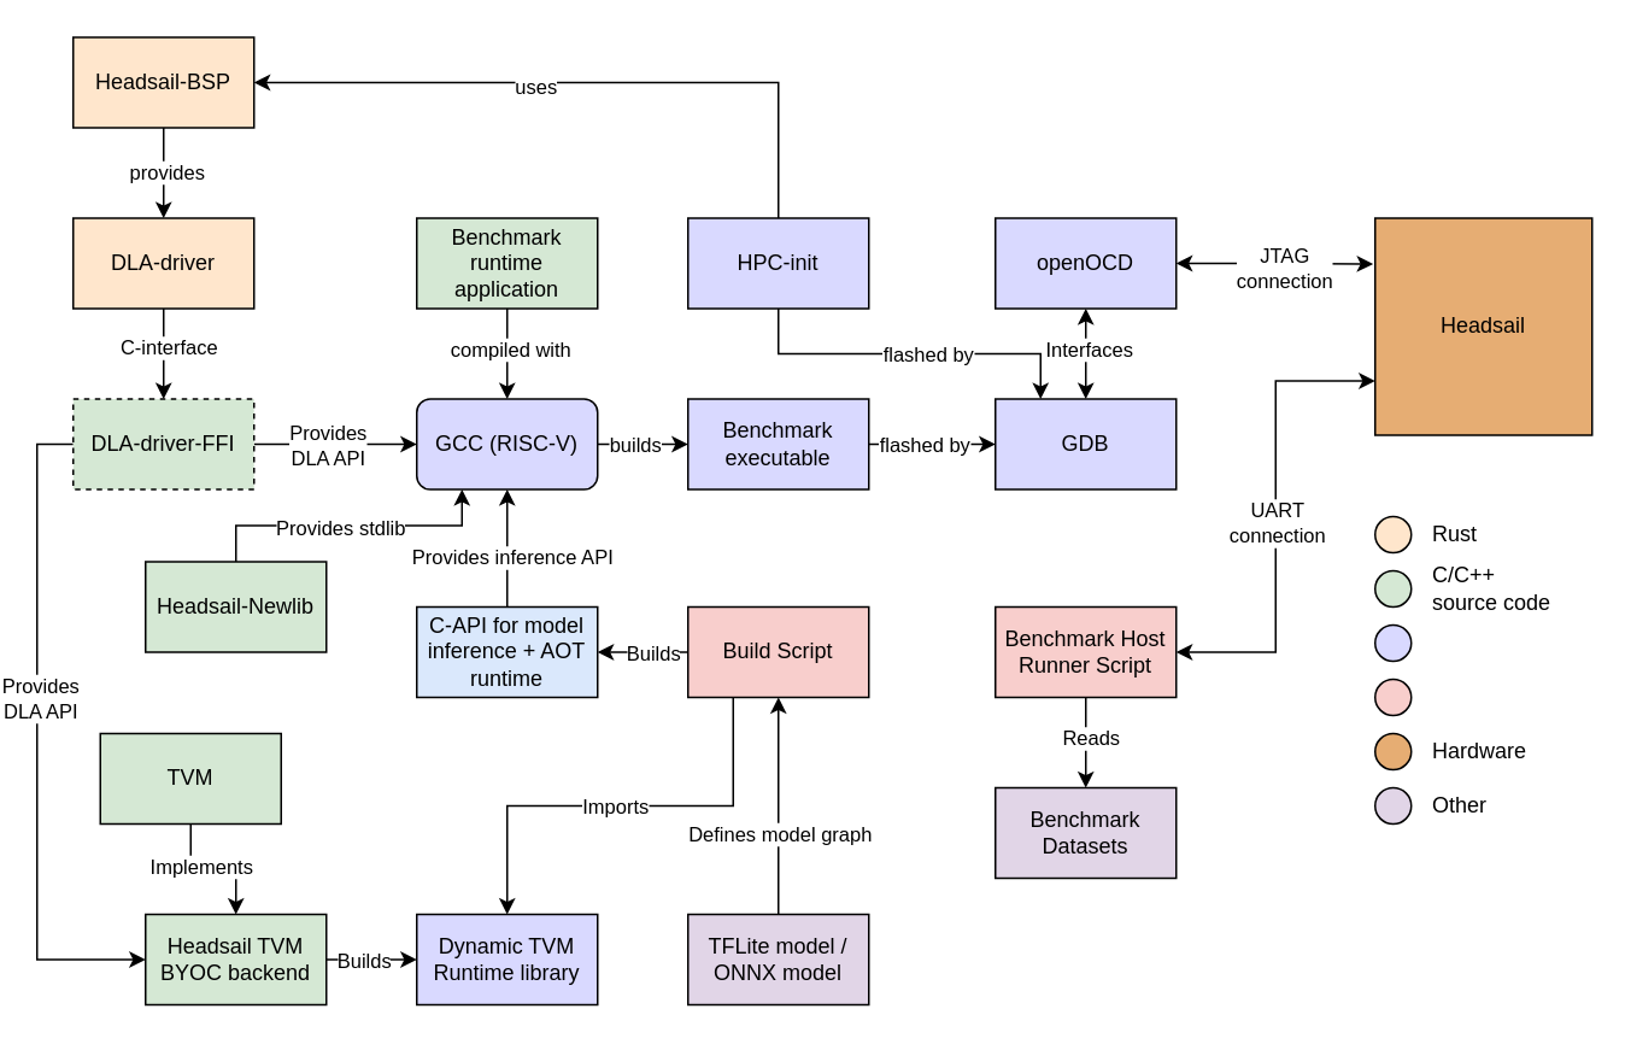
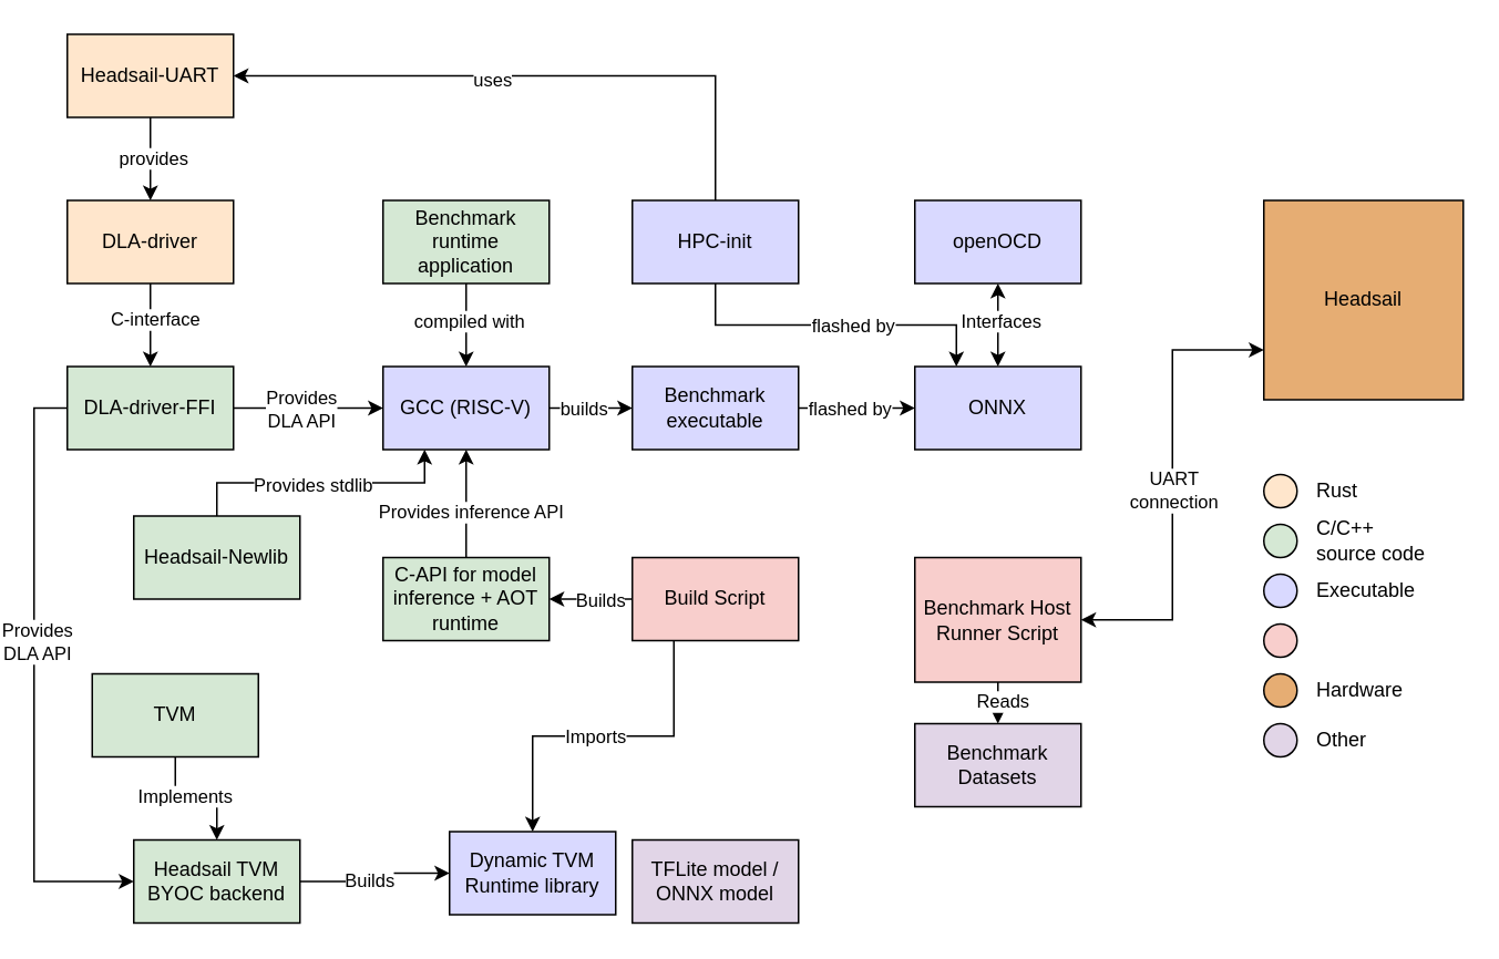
- <mxCell id="6" value="Headsail-BSP" style="rounded=0;whiteSpace=wrap;html=1;fillColor=#ffe6cc;strokeColor=default;" parent="1" vertex="1"><mxGeometry x="20" y="20" width="100" height="50" as="geometry" /></mxCell>
+ <mxCell id="6" value="Headsail-UART" style="rounded=0;whiteSpace=wrap;html=1;fillColor=#ffe6cc;strokeColor=default;" parent="1" vertex="1"><mxGeometry x="20" y="20" width="100" height="50" as="geometry" /></mxCell>
- <mxCell id="43" style="edgeStyle=orthogonalEdgeStyle;rounded=0;orthogonalLoop=1;jettySize=auto;html=1;exitX=1;exitY=0.5;exitDx=0;exitDy=0;entryX=-0.009;entryY=0.211;entryDx=0;entryDy=0;entryPerimeter=0;startArrow=classic;startFill=1;" parent="1" source="24" target="39" edge="1"><mxGeometry relative="1" as="geometry" /></mxCell>
- <mxCell id="44" value="&lt;div&gt;JTAG&lt;/div&gt;&lt;div&gt;connection&lt;br&gt;&lt;/div&gt;" style="edgeLabel;html=1;align=center;verticalAlign=middle;resizable=0;points=[];" parent="43" vertex="1" connectable="0"><mxGeometry x="0.102" y="-2" relative="1" as="geometry"><mxPoint as="offset" /></mxGeometry></mxCell>
- <mxCell id="35" value="DLA-driver-FFI" style="rounded=0;whiteSpace=wrap;html=1;fillColor=#d5e8d4;strokeColor=default;dashed=1;" parent="1" vertex="1"><mxGeometry x="20" y="220" width="100" height="50" as="geometry" /></mxCell>
+ <mxCell id="35" value="DLA-driver-FFI" style="rounded=0;whiteSpace=wrap;html=1;fillColor=#d5e8d4;strokeColor=default;" parent="1" vertex="1"><mxGeometry x="20" y="220" width="100" height="50" as="geometry" /></mxCell>
- <mxCell id="20" value="GCC (RISC-V)" style="whiteSpace=wrap;html=1;fillColor=#D9D9FF;strokeColor=default;rounded=1;" parent="1" vertex="1"><mxGeometry x="210" y="220" width="100" height="50" as="geometry" /></mxCell>
+ <mxCell id="20" value="GCC (RISC-V)" style="rounded=0;whiteSpace=wrap;html=1;fillColor=#D9D9FF;strokeColor=default;" parent="1" vertex="1"><mxGeometry x="210" y="220" width="100" height="50" as="geometry" /></mxCell>
- <mxCell id="27" value="GDB" style="rounded=0;whiteSpace=wrap;html=1;fillColor=#D9D9FF;strokeColor=default;" parent="1" vertex="1"><mxGeometry x="530" y="220" width="100" height="50" as="geometry" /></mxCell>
+ <mxCell id="27" value="ONNX" style="rounded=0;whiteSpace=wrap;html=1;fillColor=#D9D9FF;strokeColor=default;" parent="1" vertex="1"><mxGeometry x="530" y="220" width="100" height="50" as="geometry" /></mxCell>
+ <mxCell id="12" value="Executable" style="text;html=1;align=left;verticalAlign=middle;whiteSpace=wrap;rounded=0;" parent="1" vertex="1"><mxGeometry x="770" y="340" width="60" height="30" as="geometry" /></mxCell>
- <mxCell id="65" value="C-API for model inference + AOT runtime" style="rounded=0;whiteSpace=wrap;html=1;fillColor=#dae8fc;strokeColor=default;" parent="1" vertex="1"><mxGeometry x="210" y="335" width="100" height="50" as="geometry" /></mxCell>
+ <mxCell id="65" value="C-API for model inference + AOT runtime" style="rounded=0;whiteSpace=wrap;html=1;fillColor=#d5e8d4;strokeColor=default;" parent="1" vertex="1"><mxGeometry x="210" y="335" width="100" height="50" as="geometry" /></mxCell>
- <mxCell id="62" value="Benchmark Host Runner Script" style="rounded=0;whiteSpace=wrap;html=1;fillColor=#f8cecc;strokeColor=default;" parent="1" vertex="1"><mxGeometry x="530" y="335" width="100" height="50" as="geometry" /></mxCell>
+ <mxCell id="62" value="Benchmark Host Runner Script" style="rounded=0;whiteSpace=wrap;html=1;fillColor=#f8cecc;strokeColor=default;" parent="1" vertex="1"><mxGeometry x="530" y="335" width="100" height="75" as="geometry" /></mxCell>
- <mxCell id="66" style="edgeStyle=orthogonalEdgeStyle;rounded=0;orthogonalLoop=1;jettySize=auto;html=1;exitX=0.5;exitY=0;exitDx=0;exitDy=0;entryX=0.5;entryY=1;entryDx=0;entryDy=0;" parent="1" source="68" target="57" edge="1"><mxGeometry relative="1" as="geometry" /></mxCell>
- <mxCell id="67" value="Defines model graph" style="edgeLabel;html=1;align=center;verticalAlign=middle;resizable=0;points=[];" parent="66" vertex="1" connectable="0"><mxGeometry x="-0.25" relative="1" as="geometry"><mxPoint as="offset" /></mxGeometry></mxCell>
- <mxCell id="48" value="Dynamic TVM Runtime library" style="rounded=0;whiteSpace=wrap;html=1;fillColor=#D9D9FF;strokeColor=default;" parent="1" vertex="1"><mxGeometry x="210" y="505" width="100" height="50" as="geometry" /></mxCell>
+ <mxCell id="48" value="Dynamic TVM Runtime library" style="rounded=0;whiteSpace=wrap;html=1;fillColor=#D9D9FF;strokeColor=default;" parent="1" vertex="1"><mxGeometry x="250" y="500" width="100" height="50" as="geometry" /></mxCell>
